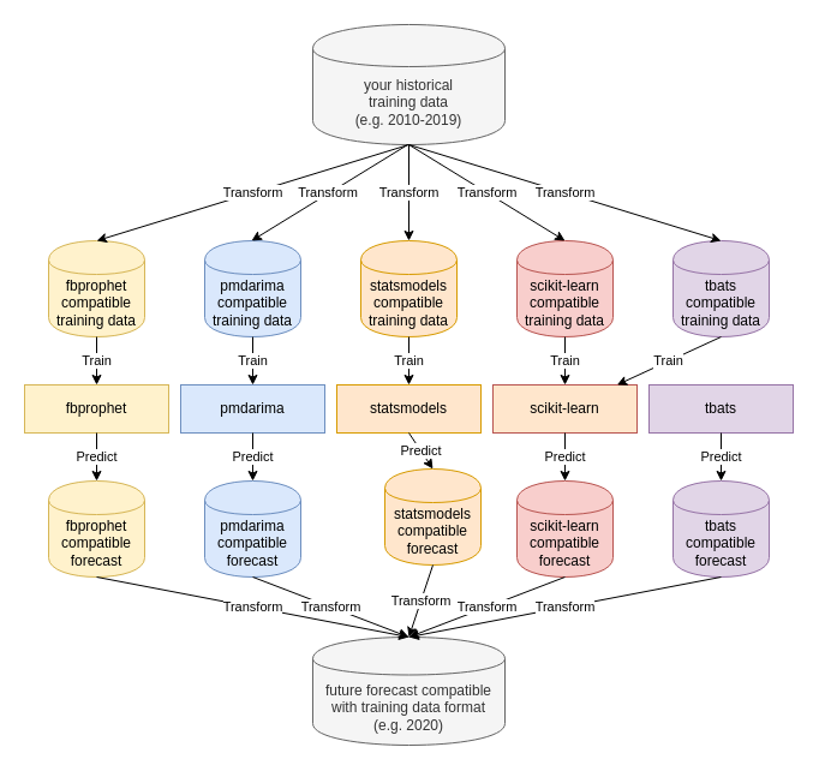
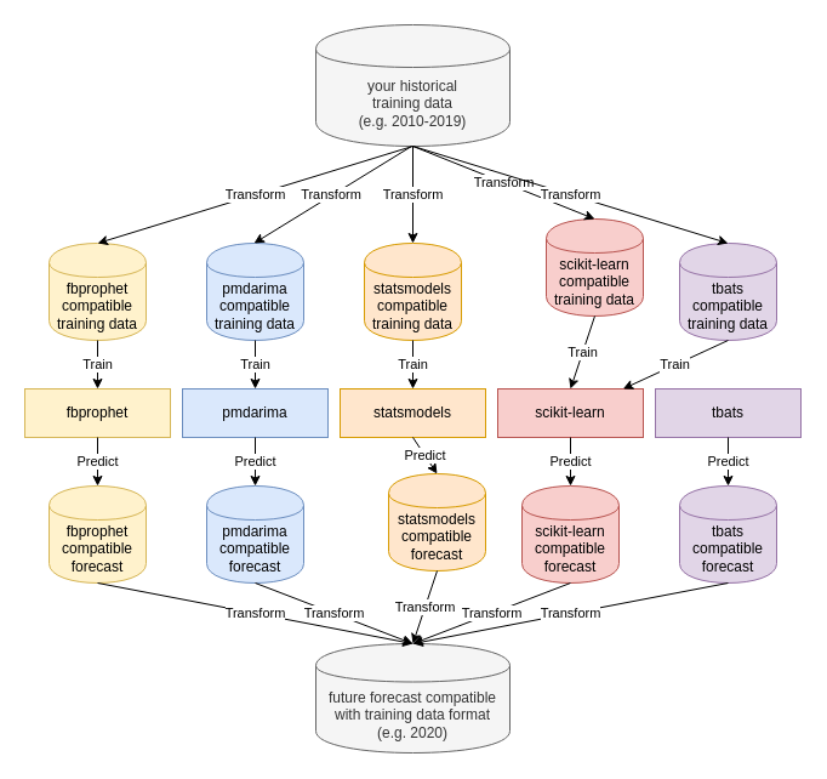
- <mxCell id="10" value="scikit-learn&lt;br&gt;compatible training data" style="shape=cylinder;whiteSpace=wrap;html=1;boundedLbl=1;backgroundOutline=1;fillColor=#f8cecc;strokeColor=#b85450;" vertex="1" parent="1"><mxGeometry x="430" y="200" width="80" height="80" as="geometry" /></mxCell>
+ <mxCell id="10" value="scikit-learn&lt;br&gt;compatible training data" style="shape=cylinder;whiteSpace=wrap;html=1;boundedLbl=1;backgroundOutline=1;fillColor=#f8cecc;strokeColor=#b85450;" vertex="1" parent="1"><mxGeometry x="450" y="180" width="80" height="80" as="geometry" /></mxCell>
- <mxCell id="5" value="scikit-learn" style="rounded=0;whiteSpace=wrap;html=1;fillColor=#ffe6cc;strokeColor=#b85450;" vertex="1" parent="1"><mxGeometry x="410" y="320" width="120" height="40" as="geometry" /></mxCell>
+ <mxCell id="5" value="scikit-learn" style="rounded=0;whiteSpace=wrap;html=1;fillColor=#f8cecc;strokeColor=#b85450;" vertex="1" parent="1"><mxGeometry x="410" y="320" width="120" height="40" as="geometry" /></mxCell>
